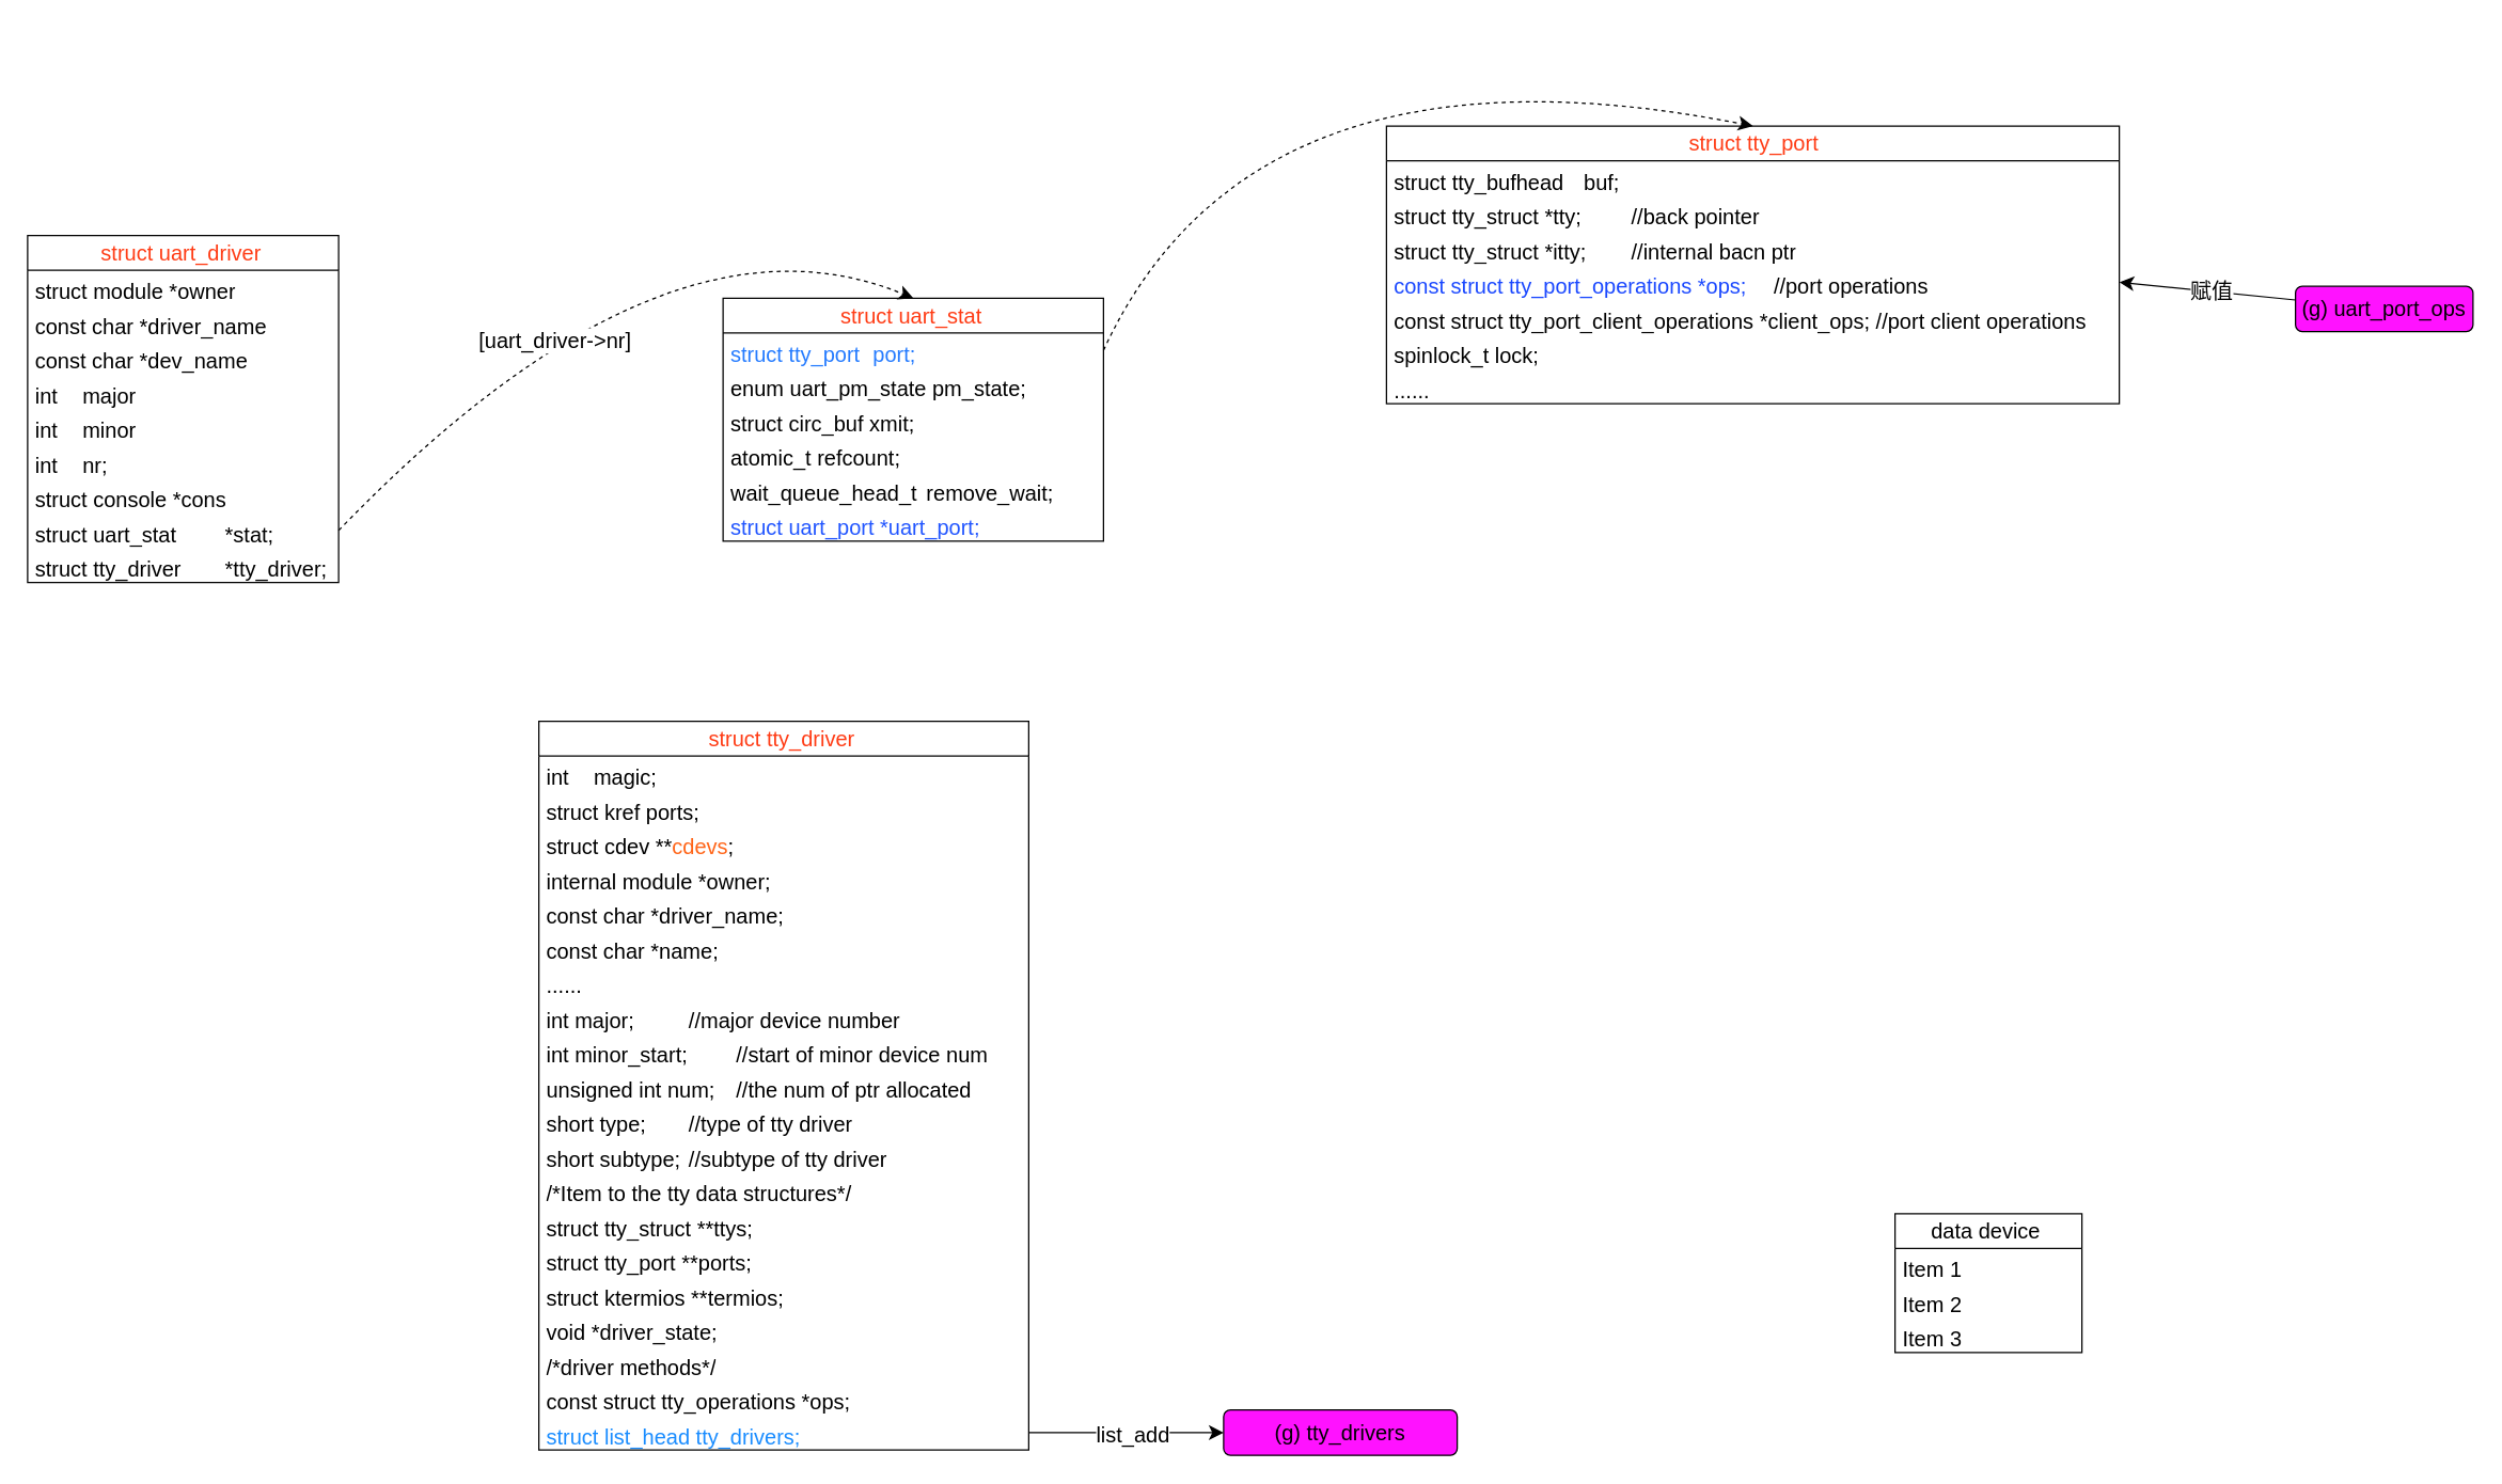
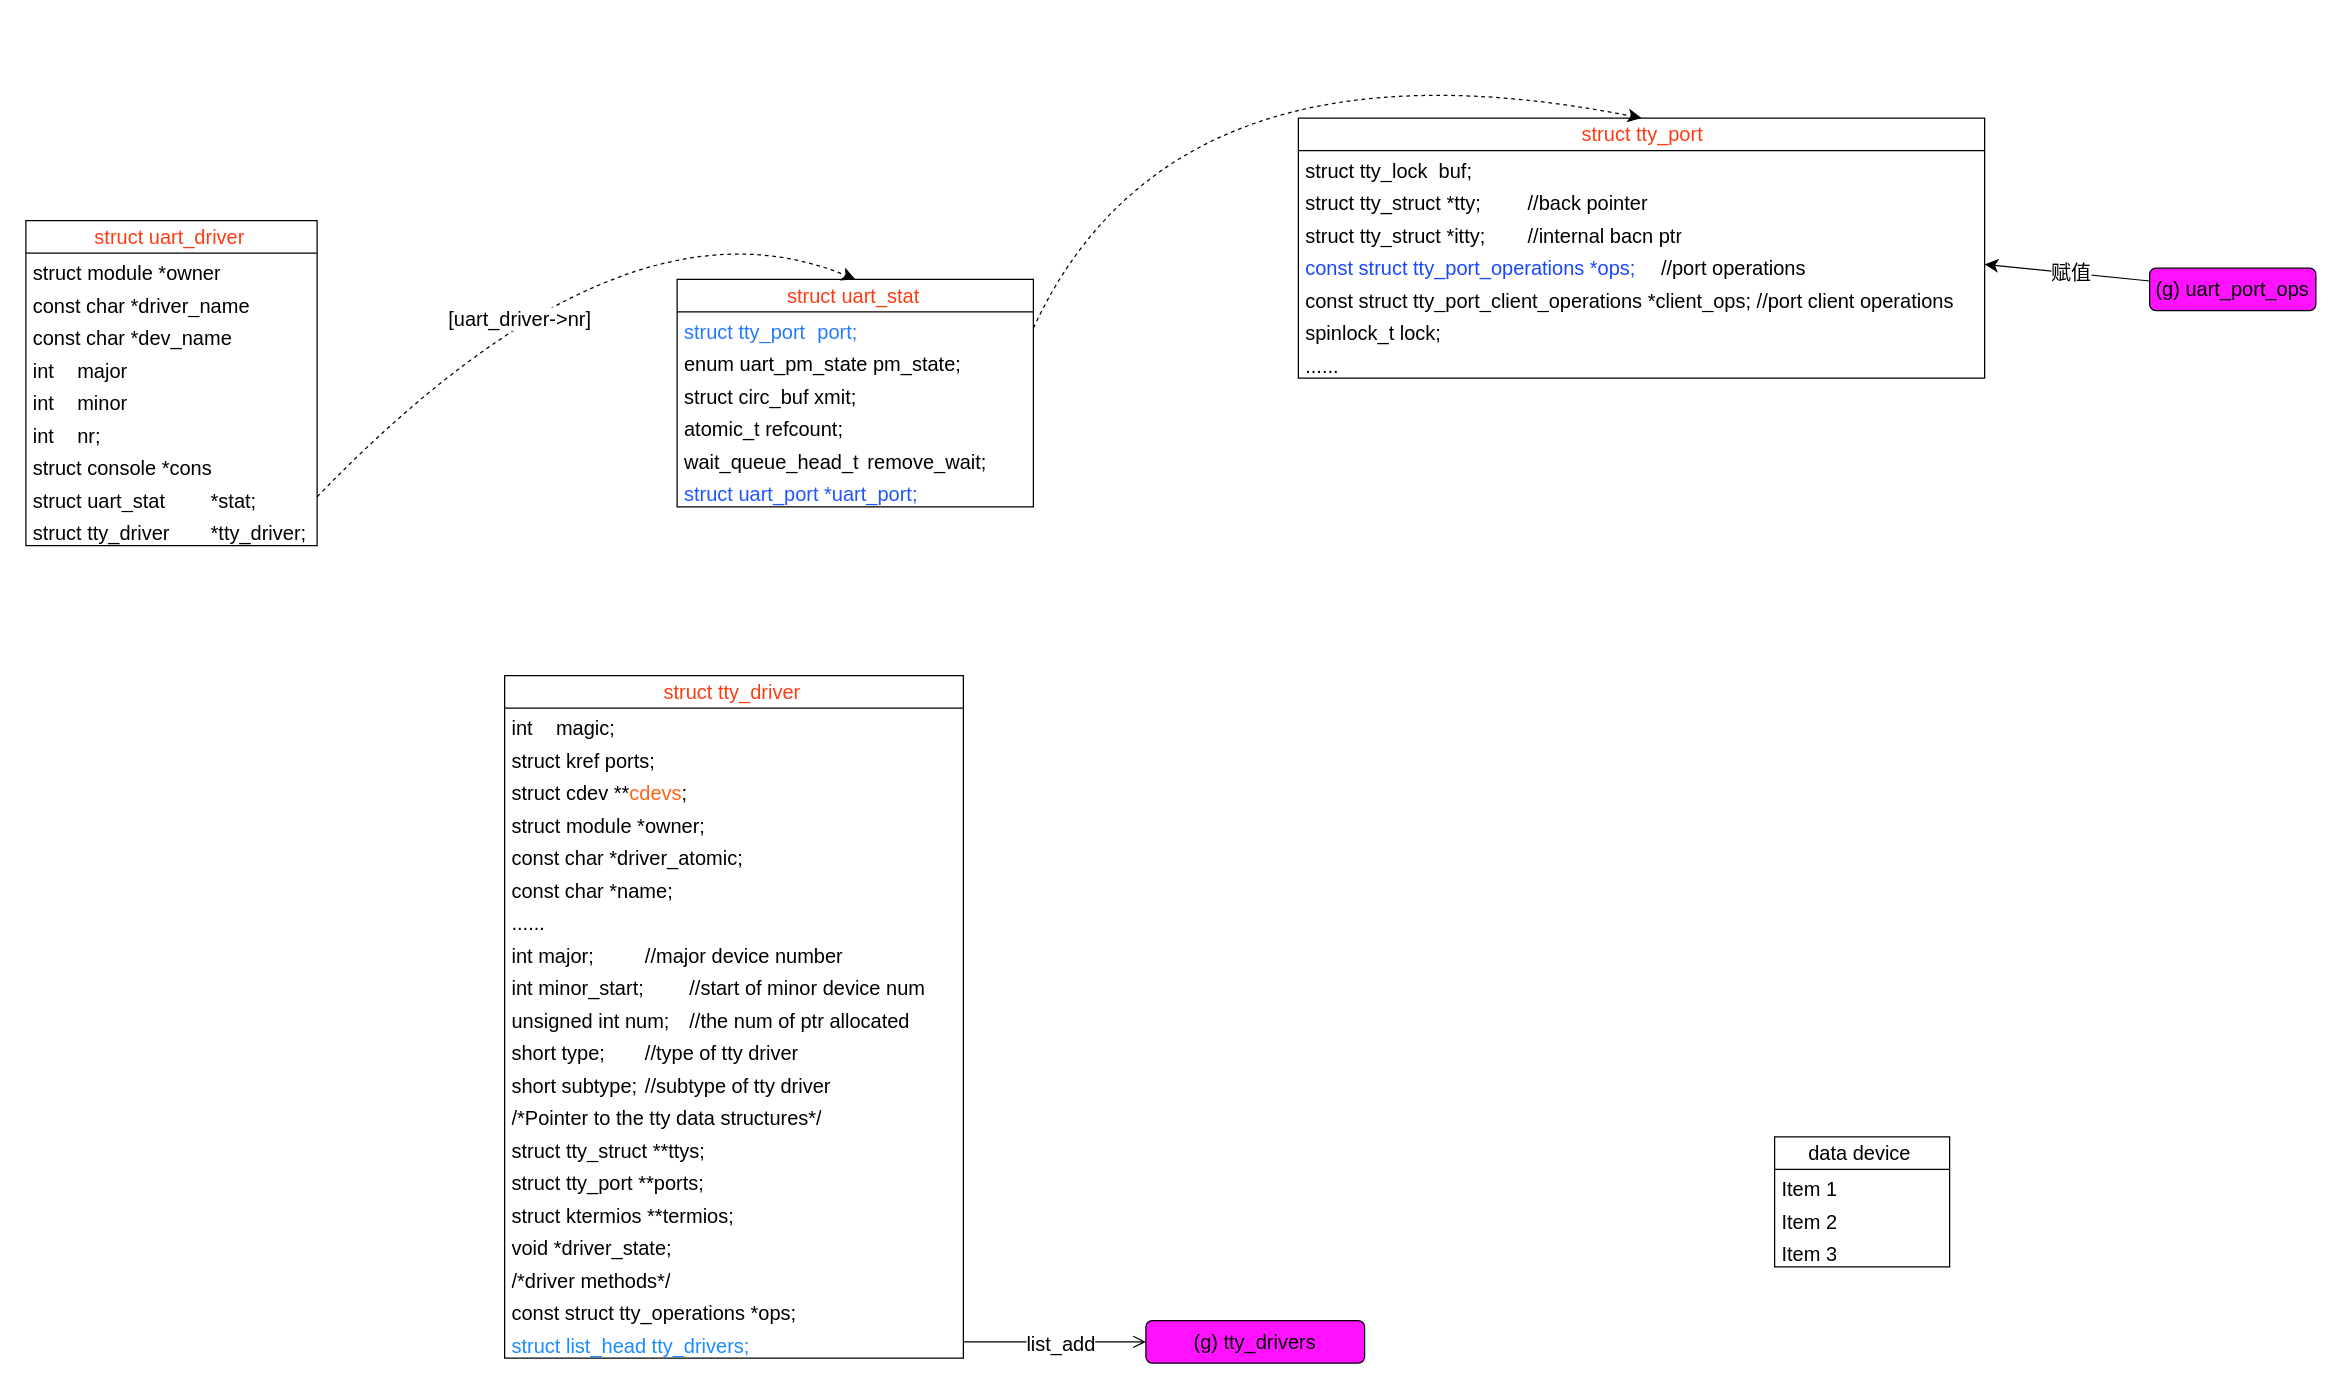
- <mxCell id="43" value="struct tty_bufhead&lt;span style=&quot;white-space: pre;&quot;&gt;&#09;&lt;/span&gt;buf;" style="text;strokeColor=none;fillColor=none;align=left;verticalAlign=top;spacingLeft=4;spacingRight=4;overflow=hidden;rotatable=0;points=[[0,0.5],[1,0.5]];portConstraint=eastwest;whiteSpace=wrap;html=1;fontSize=16;" vertex="1" parent="42"><mxGeometry y="26" width="549" height="26" as="geometry" /></mxCell>
+ <mxCell id="43" value="struct tty_lock&lt;span style=&quot;white-space: pre;&quot;&gt;&#09;&lt;/span&gt;buf;" style="text;strokeColor=none;fillColor=none;align=left;verticalAlign=top;spacingLeft=4;spacingRight=4;overflow=hidden;rotatable=0;points=[[0,0.5],[1,0.5]];portConstraint=eastwest;whiteSpace=wrap;html=1;fontSize=16;" vertex="1" parent="42"><mxGeometry y="26" width="549" height="26" as="geometry" /></mxCell>
- <mxCell id="16" value="internal module *owner;" style="text;strokeColor=none;fillColor=none;align=left;verticalAlign=top;spacingLeft=4;spacingRight=4;overflow=hidden;rotatable=0;points=[[0,0.5],[1,0.5]];portConstraint=eastwest;whiteSpace=wrap;html=1;fontSize=16;" vertex="1" parent="12"><mxGeometry y="104" width="367" height="26" as="geometry" /></mxCell>
+ <mxCell id="16" value="struct module *owner;" style="text;strokeColor=none;fillColor=none;align=left;verticalAlign=top;spacingLeft=4;spacingRight=4;overflow=hidden;rotatable=0;points=[[0,0.5],[1,0.5]];portConstraint=eastwest;whiteSpace=wrap;html=1;fontSize=16;" vertex="1" parent="12"><mxGeometry y="104" width="367" height="26" as="geometry" /></mxCell>
- <mxCell id="17" value="const char *driver_name;" style="text;strokeColor=none;fillColor=none;align=left;verticalAlign=top;spacingLeft=4;spacingRight=4;overflow=hidden;rotatable=0;points=[[0,0.5],[1,0.5]];portConstraint=eastwest;whiteSpace=wrap;html=1;fontSize=16;" vertex="1" parent="12"><mxGeometry y="130" width="367" height="26" as="geometry" /></mxCell>
+ <mxCell id="17" value="const char *driver_atomic;" style="text;strokeColor=none;fillColor=none;align=left;verticalAlign=top;spacingLeft=4;spacingRight=4;overflow=hidden;rotatable=0;points=[[0,0.5],[1,0.5]];portConstraint=eastwest;whiteSpace=wrap;html=1;fontSize=16;" vertex="1" parent="12"><mxGeometry y="130" width="367" height="26" as="geometry" /></mxCell>
- <mxCell id="25" value="/*Item to the tty data structures*/" style="text;strokeColor=none;fillColor=none;align=left;verticalAlign=top;spacingLeft=4;spacingRight=4;overflow=hidden;rotatable=0;points=[[0,0.5],[1,0.5]];portConstraint=eastwest;whiteSpace=wrap;html=1;fontSize=16;" vertex="1" parent="12"><mxGeometry y="338" width="367" height="26" as="geometry" /></mxCell>
+ <mxCell id="25" value="/*Pointer to the tty data structures*/" style="text;strokeColor=none;fillColor=none;align=left;verticalAlign=top;spacingLeft=4;spacingRight=4;overflow=hidden;rotatable=0;points=[[0,0.5],[1,0.5]];portConstraint=eastwest;whiteSpace=wrap;html=1;fontSize=16;" vertex="1" parent="12"><mxGeometry y="338" width="367" height="26" as="geometry" /></mxCell>
- <mxCell id="55" style="edgeStyle=none;curved=1;rounded=0;orthogonalLoop=1;jettySize=auto;html=1;exitX=1;exitY=0.5;exitDx=0;exitDy=0;fontSize=12;startSize=8;endSize=8;" edge="1" parent="1" source="32" target="54"><mxGeometry relative="1" as="geometry" /></mxCell>
+ <mxCell id="55" style="edgeStyle=none;curved=1;rounded=0;orthogonalLoop=1;jettySize=auto;html=1;exitX=1;exitY=0.5;exitDx=0;exitDy=0;fontSize=12;startSize=8;endSize=8;endArrow=open;" edge="1" parent="1" source="32" target="54"><mxGeometry relative="1" as="geometry" /></mxCell>
